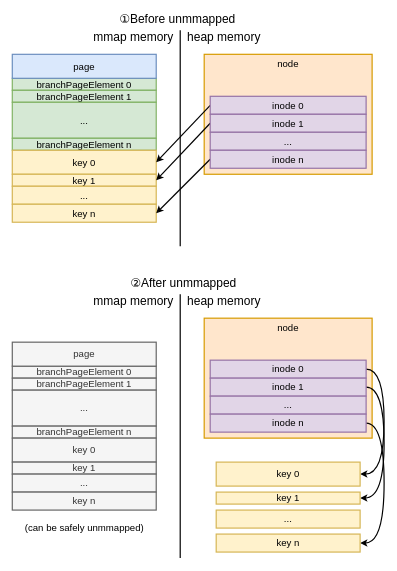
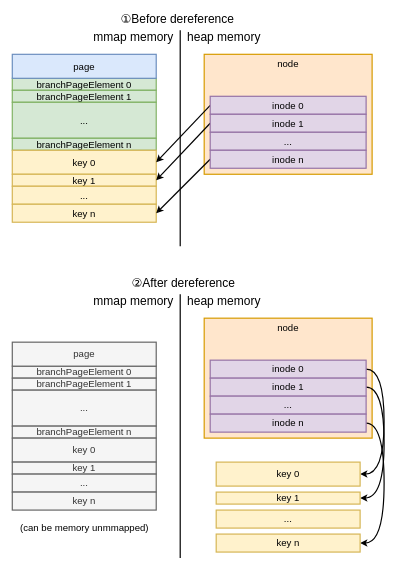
- <mxCell id="42" value="&lt;span style=&quot;font-size: 20px&quot;&gt;①Before unmmapped&lt;br&gt;&lt;/span&gt;" style="text;html=1;align=center;verticalAlign=middle;resizable=0;points=[];autosize=1;" parent="1" vertex="1"><mxGeometry x="190" y="20" width="210" height="20" as="geometry" /></mxCell>
+ <mxCell id="42" value="&lt;span style=&quot;font-size: 20px&quot;&gt;①Before dereference&lt;br&gt;&lt;/span&gt;" style="text;html=1;align=center;verticalAlign=middle;resizable=0;points=[];autosize=1;" parent="1" vertex="1"><mxGeometry x="190" y="20" width="210" height="20" as="geometry" /></mxCell>
- <mxCell id="43" value="&lt;span style=&quot;font-size: 20px&quot;&gt;②After unmmapped&lt;br&gt;&lt;/span&gt;" style="text;html=1;align=center;verticalAlign=middle;resizable=0;points=[];autosize=1;" parent="1" vertex="1"><mxGeometry x="210" y="460" width="190" height="20" as="geometry" /></mxCell>
+ <mxCell id="43" value="&lt;span style=&quot;font-size: 20px&quot;&gt;②After dereference&lt;br&gt;&lt;/span&gt;" style="text;html=1;align=center;verticalAlign=middle;resizable=0;points=[];autosize=1;" parent="1" vertex="1"><mxGeometry x="210" y="460" width="190" height="20" as="geometry" /></mxCell>
- <mxCell id="48" value="&lt;span style=&quot;font-size: 16px&quot;&gt;(can be safely unmmapped)&lt;/span&gt;" style="text;html=1;align=center;verticalAlign=middle;resizable=0;points=[];autosize=1;fontSize=16;" parent="1" vertex="1"><mxGeometry x="35" y="870" width="210" height="20" as="geometry" /></mxCell>
+ <mxCell id="48" value="&lt;span style=&quot;font-size: 16px&quot;&gt;(can be memory unmmapped)&lt;/span&gt;" style="text;html=1;align=center;verticalAlign=middle;resizable=0;points=[];autosize=1;fontSize=16;" parent="1" vertex="1"><mxGeometry x="35" y="870" width="210" height="20" as="geometry" /></mxCell>
